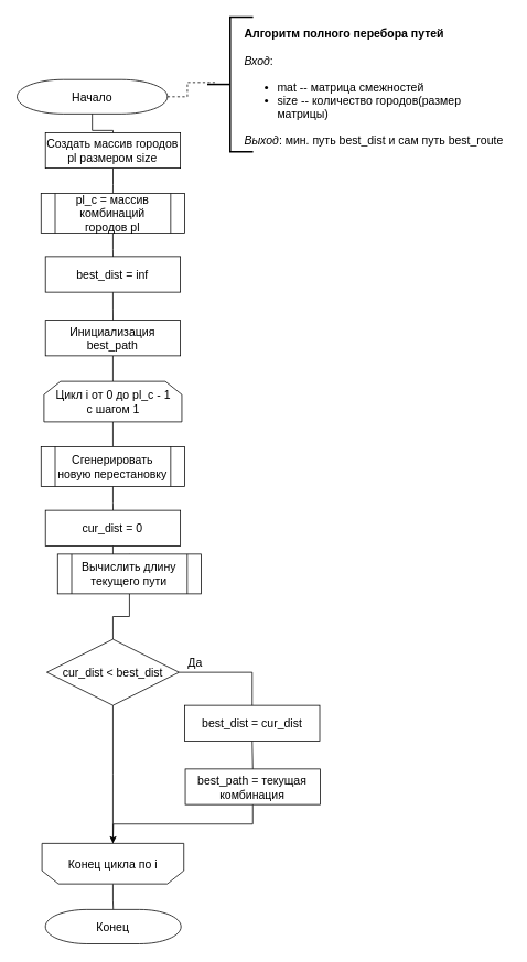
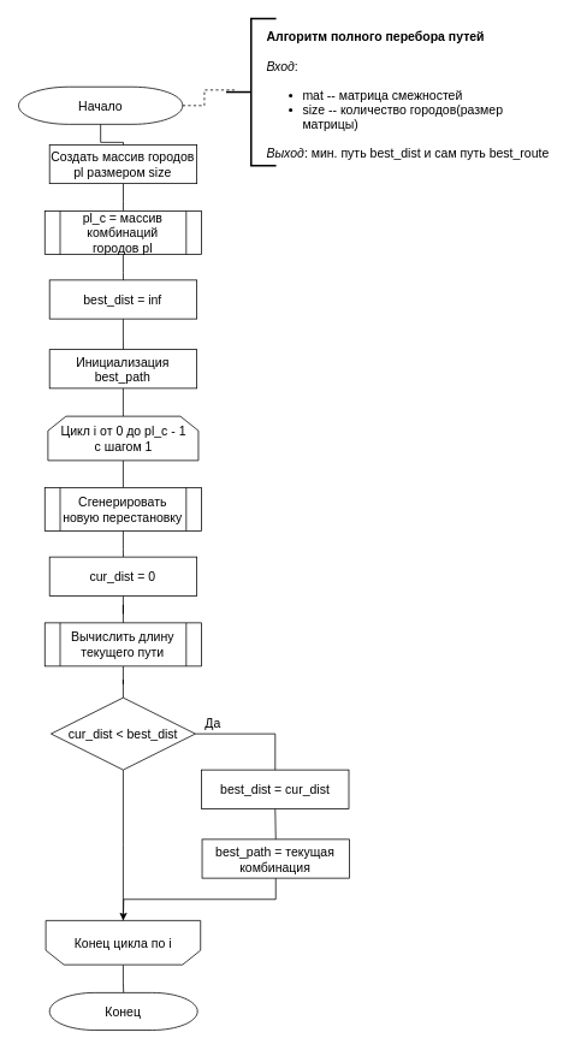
- <mxCell id="24" value="Вычислить длину текущего пути" style="shape=process;whiteSpace=wrap;html=1;backgroundOutline=1;fontSize=14;" vertex="1" parent="1"><mxGeometry x="69.01" y="670" width="173.75" height="48" as="geometry" /></mxCell>
+ <mxCell id="24" value="Вычислить длину текущего пути" style="shape=process;whiteSpace=wrap;html=1;backgroundOutline=1;fontSize=14;" vertex="1" parent="1"><mxGeometry x="49.01" y="690" width="173.75" height="48" as="geometry" /></mxCell>
